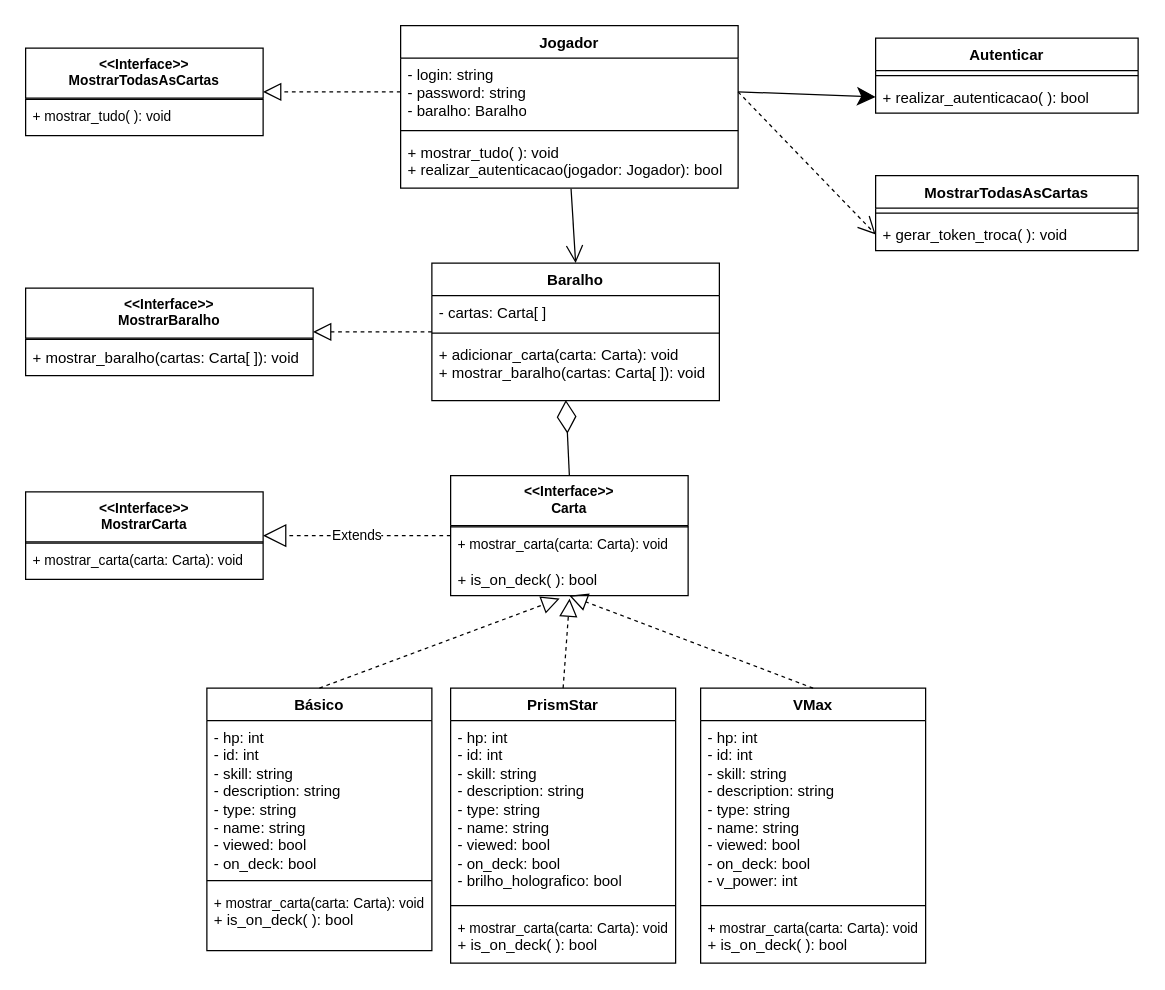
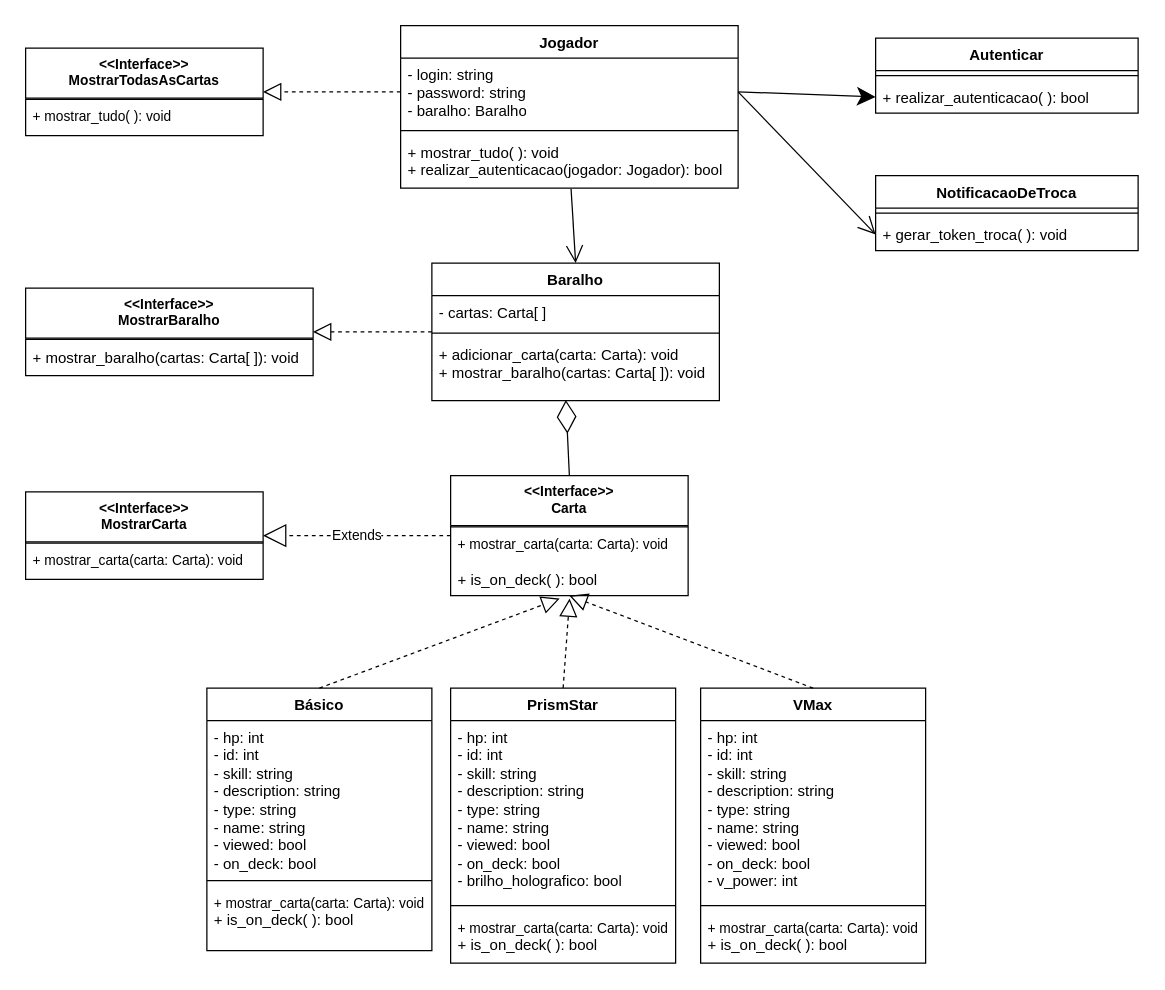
- <mxCell id="50" value="" style="endArrow=open;endFill=1;endSize=12;html=1;rounded=0;exitX=1;exitY=0.5;exitDx=0;exitDy=0;entryX=0;entryY=0.5;entryDx=0;entryDy=0;dashed=1;" edge="1" parent="1" source="27" target="48"><mxGeometry width="160" relative="1" as="geometry"><mxPoint x="640" y="80" as="sourcePoint" /><mxPoint x="800" y="80" as="targetPoint" /></mxGeometry></mxCell>
+ <mxCell id="50" value="" style="endArrow=open;endFill=1;endSize=12;html=1;rounded=0;exitX=1;exitY=0.5;exitDx=0;exitDy=0;entryX=0;entryY=0.5;entryDx=0;entryDy=0;" edge="1" parent="1" source="27" target="48"><mxGeometry width="160" relative="1" as="geometry"><mxPoint x="640" y="80" as="sourcePoint" /><mxPoint x="800" y="80" as="targetPoint" /></mxGeometry></mxCell>
- <mxCell id="46" value="MostrarTodasAsCartas" style="swimlane;fontStyle=1;align=center;verticalAlign=top;childLayout=stackLayout;horizontal=1;startSize=26;horizontalStack=0;resizeParent=1;resizeParentMax=0;resizeLast=0;collapsible=1;marginBottom=0;whiteSpace=wrap;html=1;" vertex="1" parent="1"><mxGeometry x="700" y="140" width="210" height="60" as="geometry" /></mxCell>
+ <mxCell id="46" value="NotificacaoDeTroca" style="swimlane;fontStyle=1;align=center;verticalAlign=top;childLayout=stackLayout;horizontal=1;startSize=26;horizontalStack=0;resizeParent=1;resizeParentMax=0;resizeLast=0;collapsible=1;marginBottom=0;whiteSpace=wrap;html=1;" vertex="1" parent="1"><mxGeometry x="700" y="140" width="210" height="60" as="geometry" /></mxCell>
